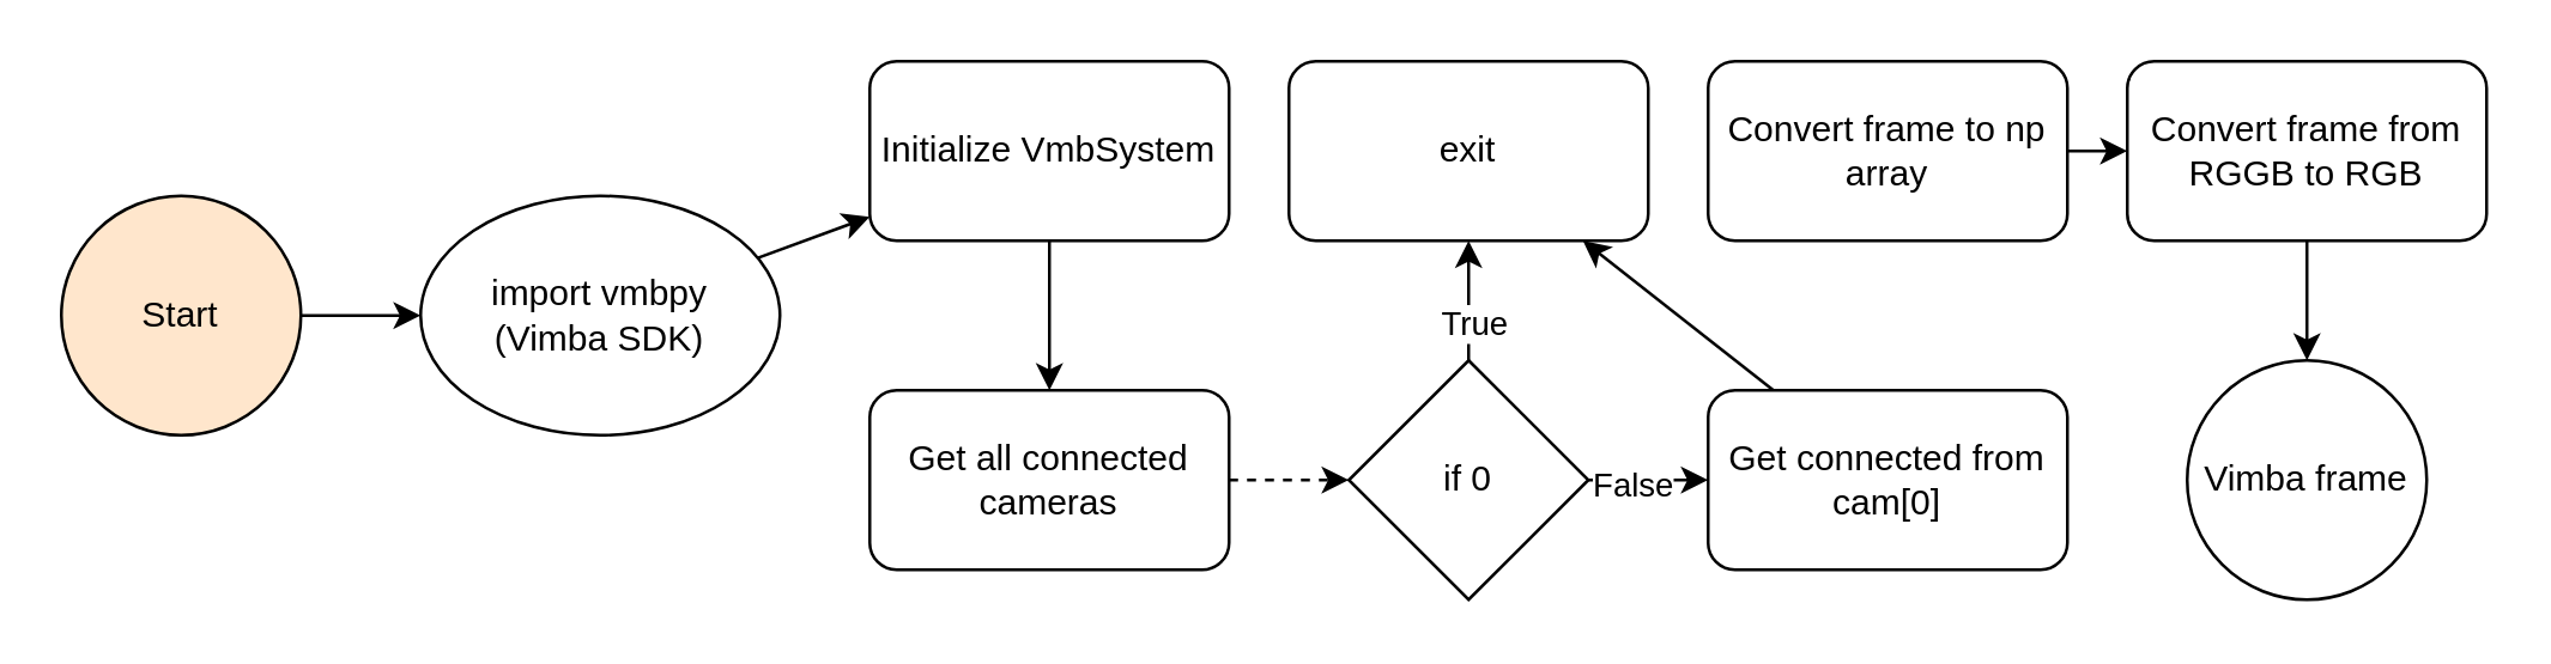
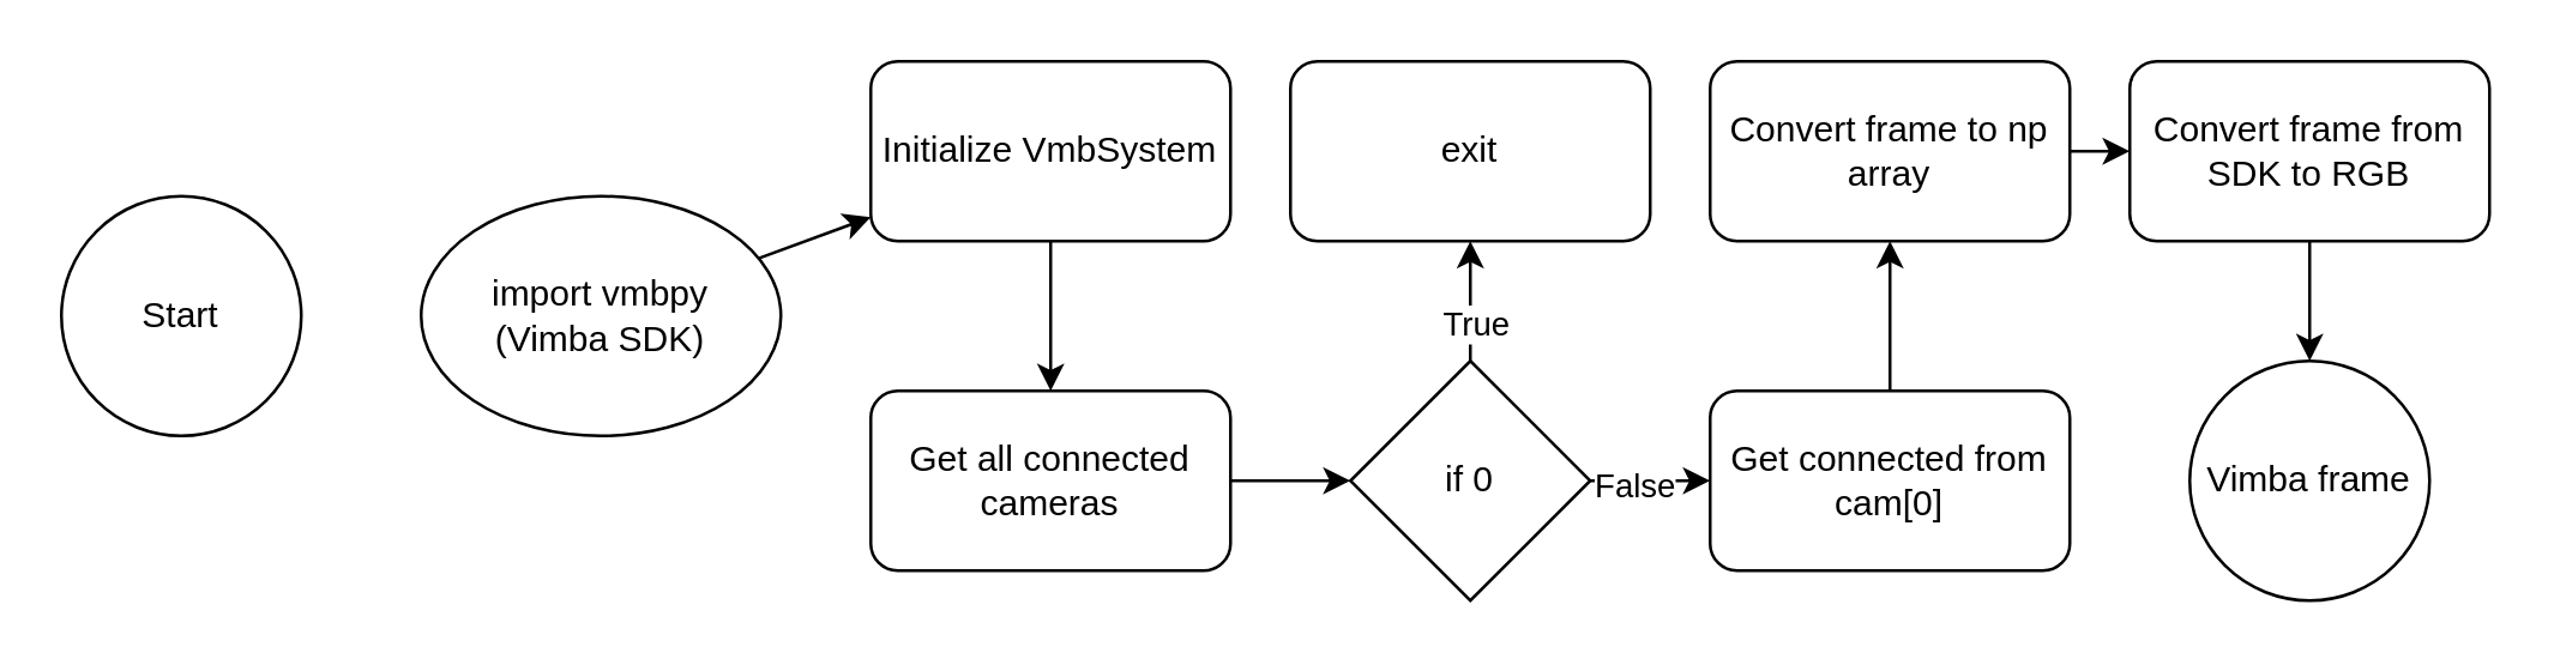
- <mxCell id="21" value="Convert frame from RGGB to RGB" style="rounded=1;whiteSpace=wrap;html=1;" vertex="1" parent="1"><mxGeometry x="710" y="20" width="120" height="60" as="geometry" /></mxCell>
+ <mxCell id="21" value="Convert frame from SDK to RGB" style="rounded=1;whiteSpace=wrap;html=1;" vertex="1" parent="1"><mxGeometry x="710" y="20" width="120" height="60" as="geometry" /></mxCell>
- <mxCell id="3" value="Start" style="ellipse;whiteSpace=wrap;html=1;aspect=fixed;fillColor=#ffe6cc;" vertex="1" parent="1"><mxGeometry x="20" y="65" width="80" height="80" as="geometry" /></mxCell>
+ <mxCell id="3" value="Start" style="ellipse;whiteSpace=wrap;html=1;aspect=fixed;" vertex="1" parent="1"><mxGeometry x="20" y="65" width="80" height="80" as="geometry" /></mxCell>
- <mxCell id="2" value="" style="edgeStyle=none;html=1;" edge="1" parent="1" source="3" target="5"><mxGeometry relative="1" as="geometry" /></mxCell>
- <mxCell id="16" value="" style="edgeStyle=none;html=1;" edge="1" parent="1" source="17" target="15"><mxGeometry relative="1" as="geometry" /></mxCell>
+ <mxCell id="16" value="" style="edgeStyle=none;html=1;" edge="1" parent="1" source="17" target="19"><mxGeometry relative="1" as="geometry" /></mxCell>
- <mxCell id="8" value="" style="edgeStyle=none;html=1;dashed=1;" edge="1" parent="1" source="9" target="14"><mxGeometry relative="1" as="geometry" /></mxCell>
+ <mxCell id="8" value="" style="edgeStyle=none;html=1;" edge="1" parent="1" source="9" target="14"><mxGeometry relative="1" as="geometry" /></mxCell>
